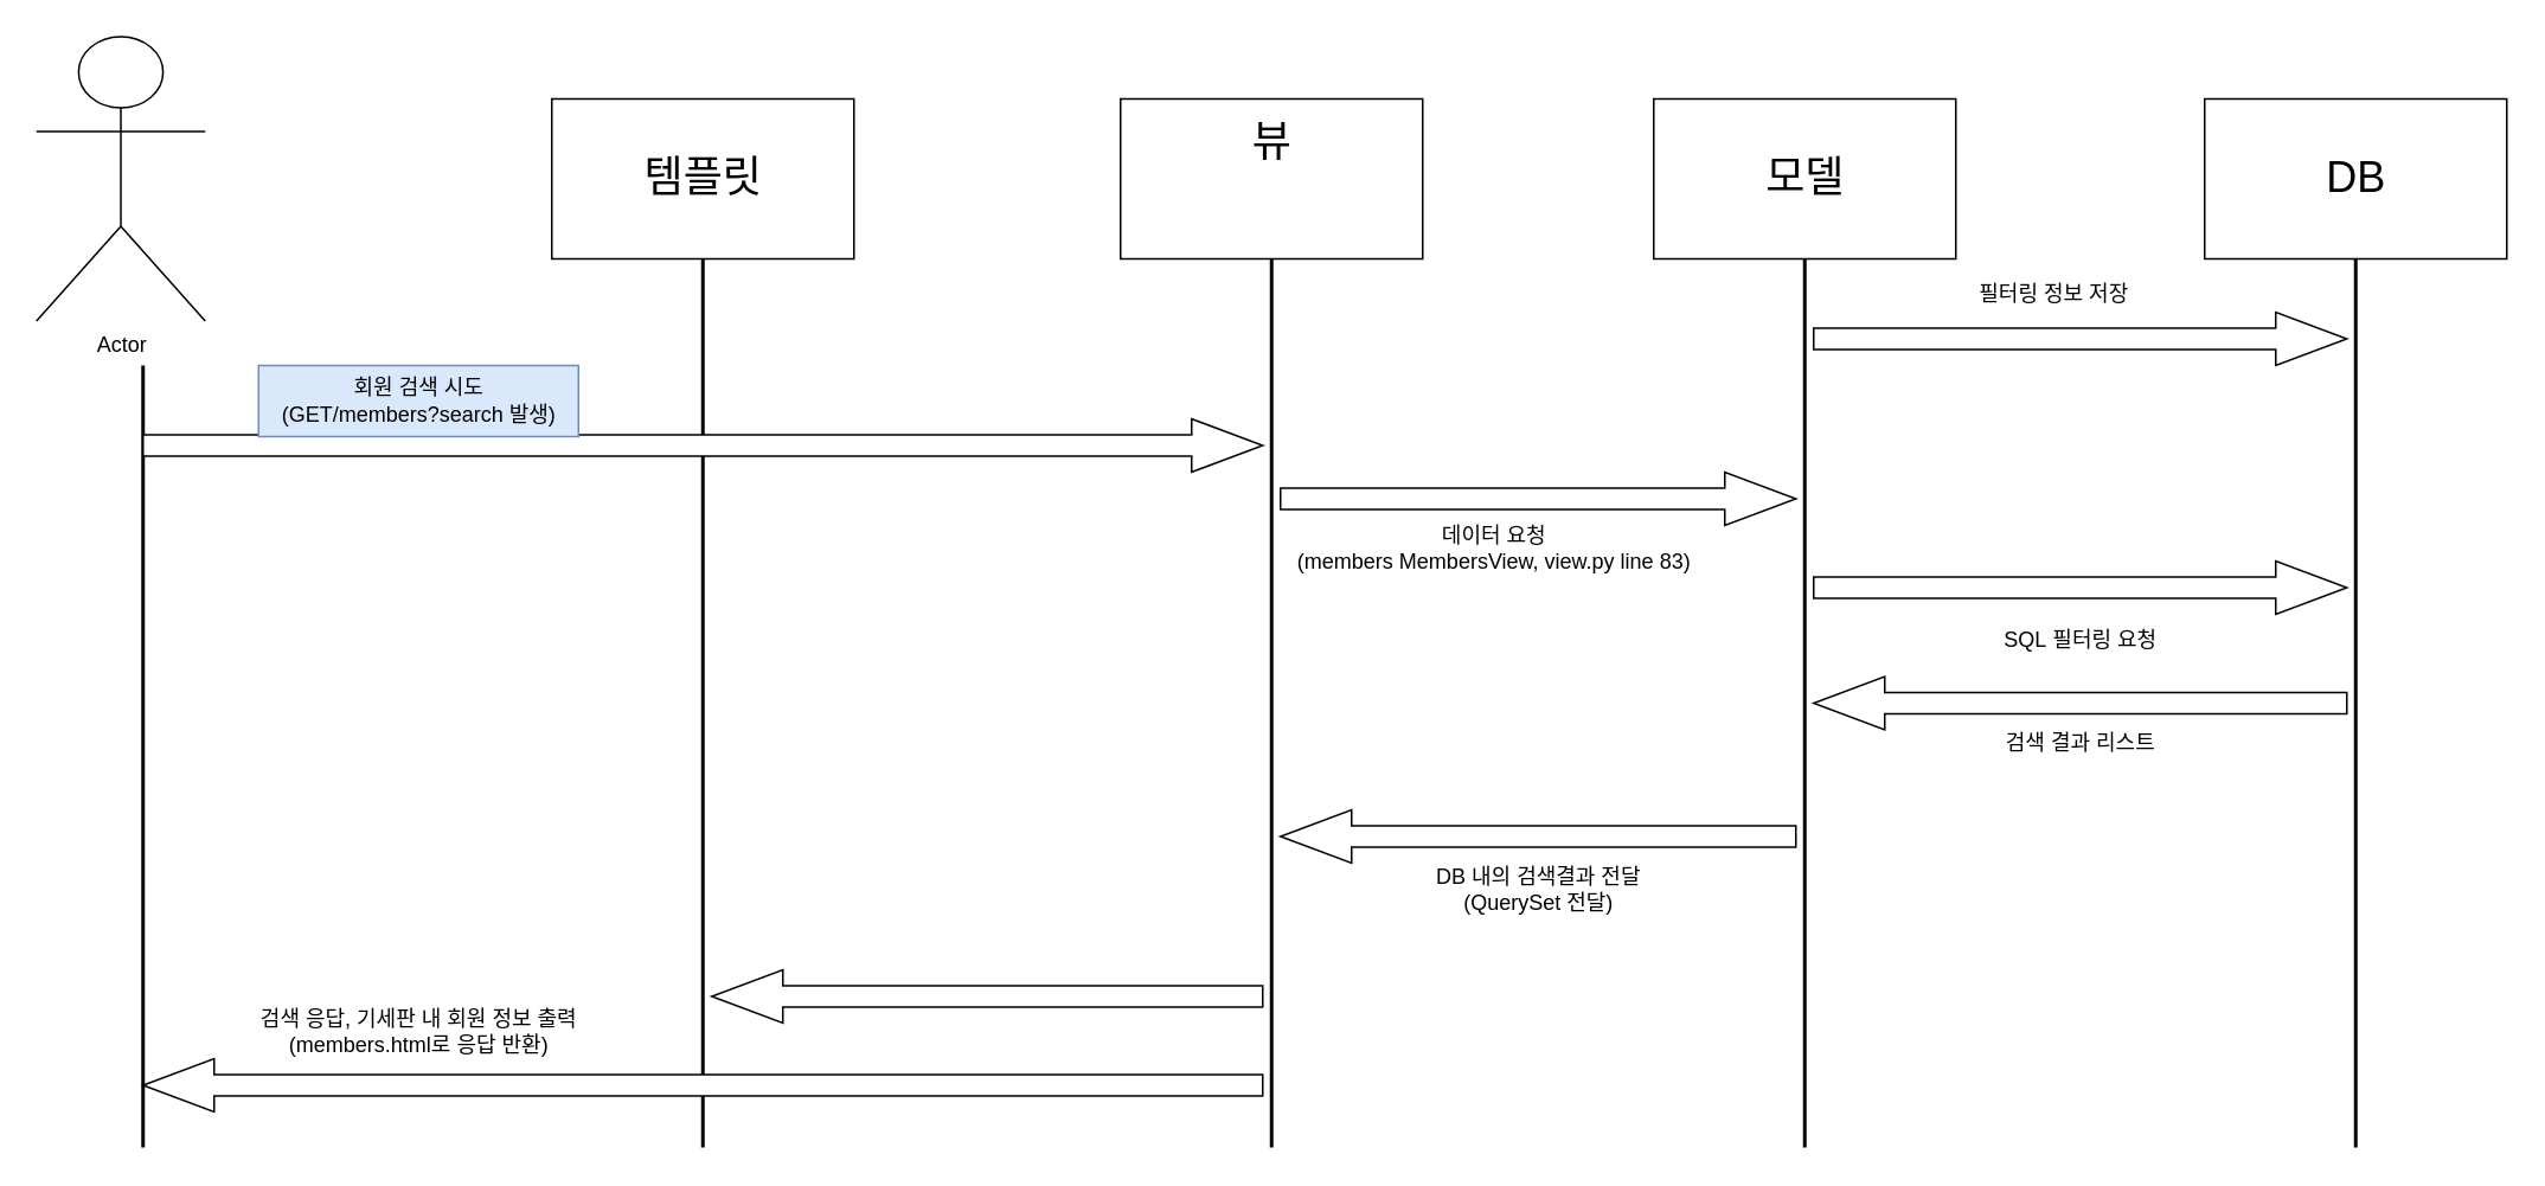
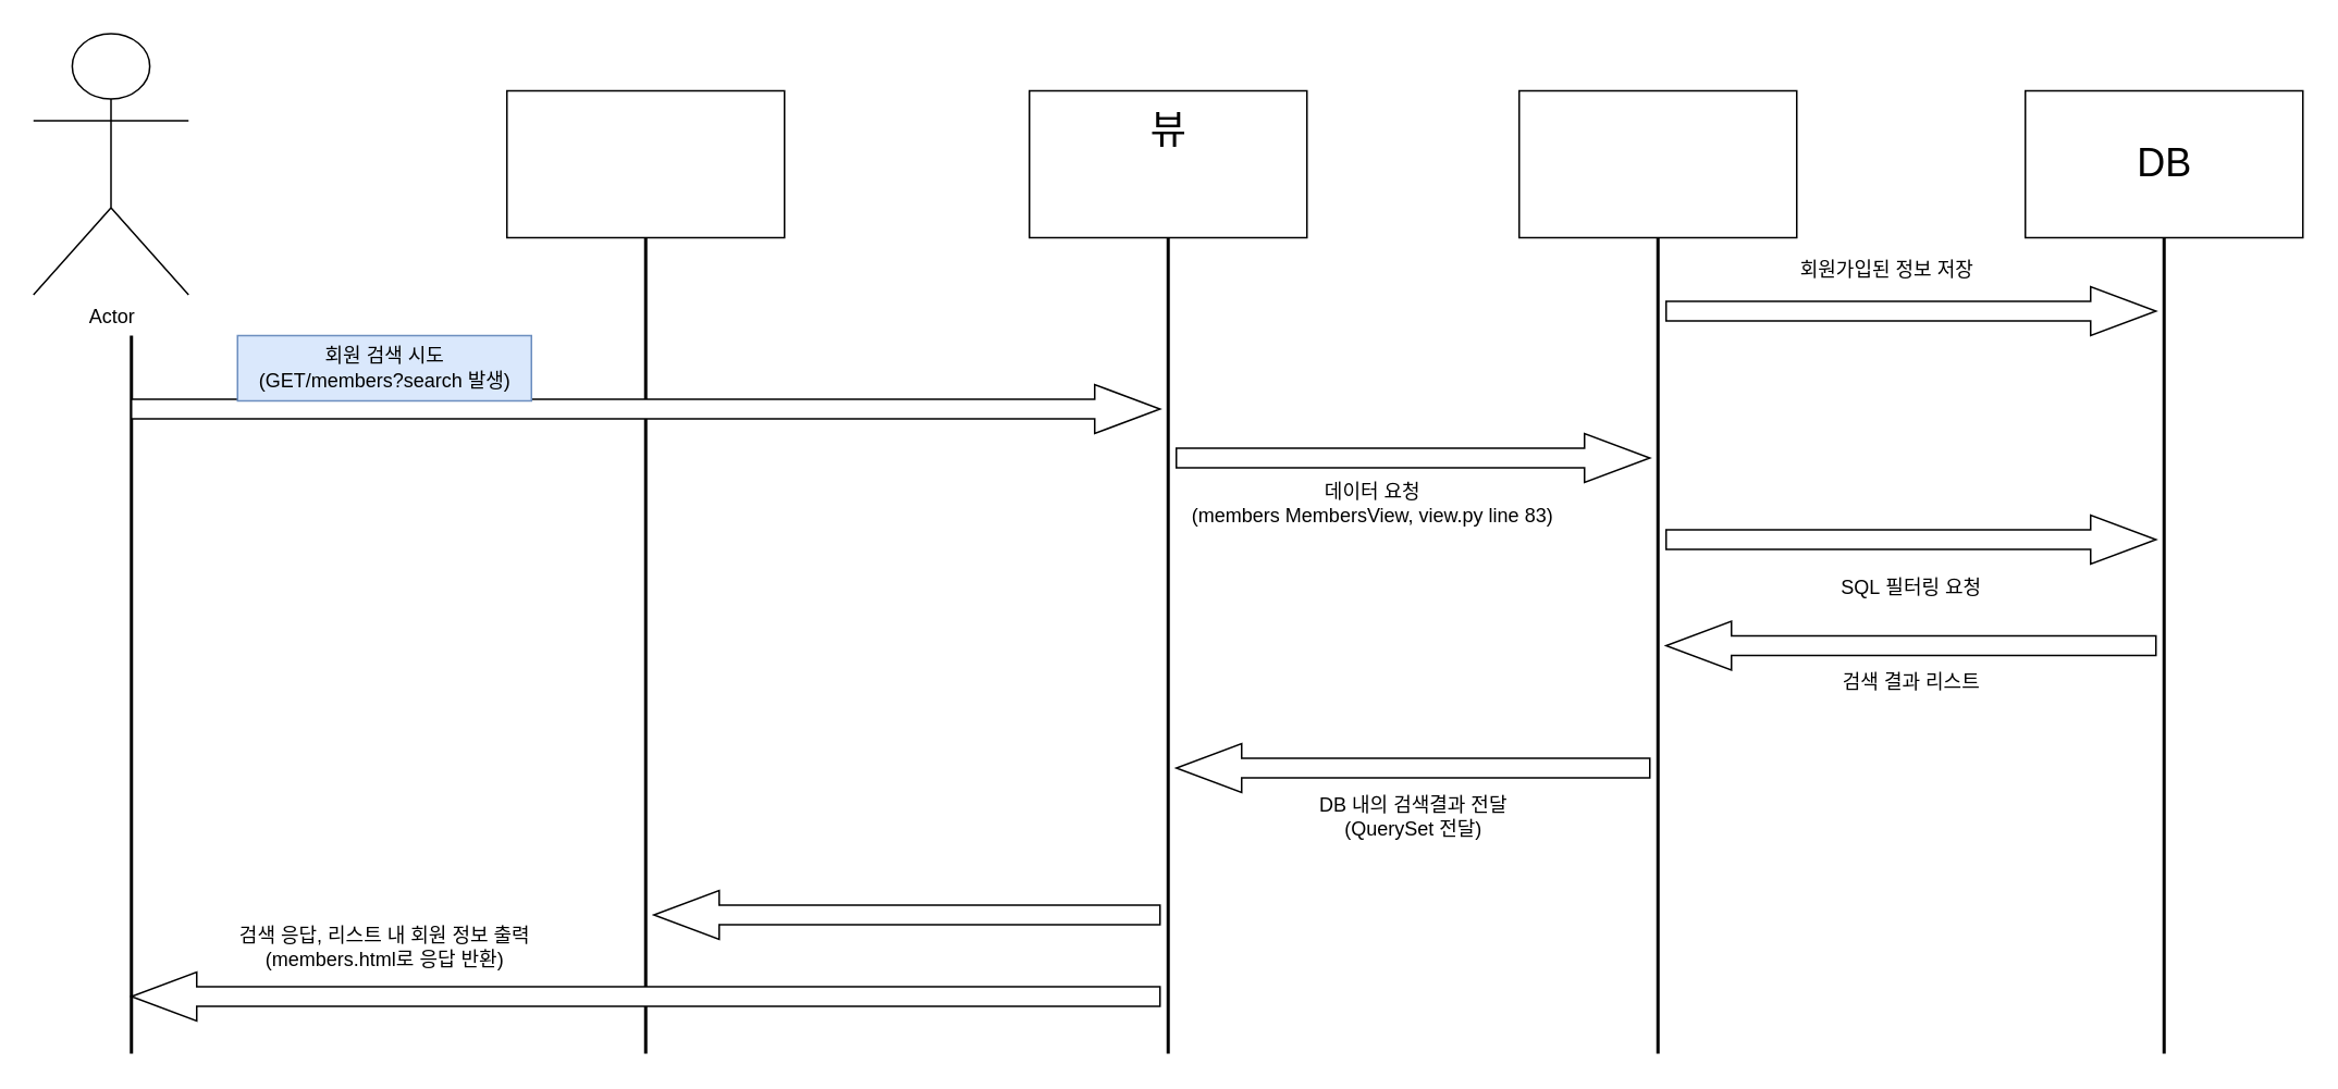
- <mxCell id="11" value="&lt;font style=&quot;font-size: 24px;&quot;&gt;템플릿&lt;/font&gt;" style="text;html=1;align=center;verticalAlign=middle;resizable=0;points=[];autosize=1;strokeColor=none;fillColor=none;" vertex="1" parent="1"><mxGeometry x="350" y="80" width="90" height="40" as="geometry" /></mxCell>
- <mxCell id="13" value="&lt;font style=&quot;font-size: 24px;&quot;&gt;모델&lt;/font&gt;" style="text;html=1;align=center;verticalAlign=middle;resizable=0;points=[];autosize=1;strokeColor=none;fillColor=none;" vertex="1" parent="1"><mxGeometry x="980" y="80" width="70" height="40" as="geometry" /></mxCell>
- <mxCell id="27" value="필터링 정보 저장" style="text;html=1;align=center;verticalAlign=middle;resizable=0;points=[];autosize=1;strokeColor=none;fillColor=none;" vertex="1" parent="1"><mxGeometry x="1090" y="150" width="130" height="30" as="geometry" /></mxCell>
+ <mxCell id="27" value="회원가입된 정보 저장" style="text;html=1;align=center;verticalAlign=middle;resizable=0;points=[];autosize=1;strokeColor=none;fillColor=none;" vertex="1" parent="1"><mxGeometry x="1090" y="150" width="130" height="30" as="geometry" /></mxCell>
- <mxCell id="25" value="검색 응답, 기세판 내 회원 정보 출력&lt;div&gt;(members.html로 응답 반환)&lt;/div&gt;" style="text;html=1;align=center;verticalAlign=middle;resizable=0;points=[];autosize=1;strokeColor=none;fillColor=none;" vertex="1" parent="1"><mxGeometry x="135" y="560" width="200" height="40" as="geometry" /></mxCell>
+ <mxCell id="25" value="검색 응답, 리스트 내 회원 정보 출력&lt;div&gt;(members.html로 응답 반환)&lt;/div&gt;" style="text;html=1;align=center;verticalAlign=middle;resizable=0;points=[];autosize=1;strokeColor=none;fillColor=none;" vertex="1" parent="1"><mxGeometry x="135" y="560" width="200" height="40" as="geometry" /></mxCell>
